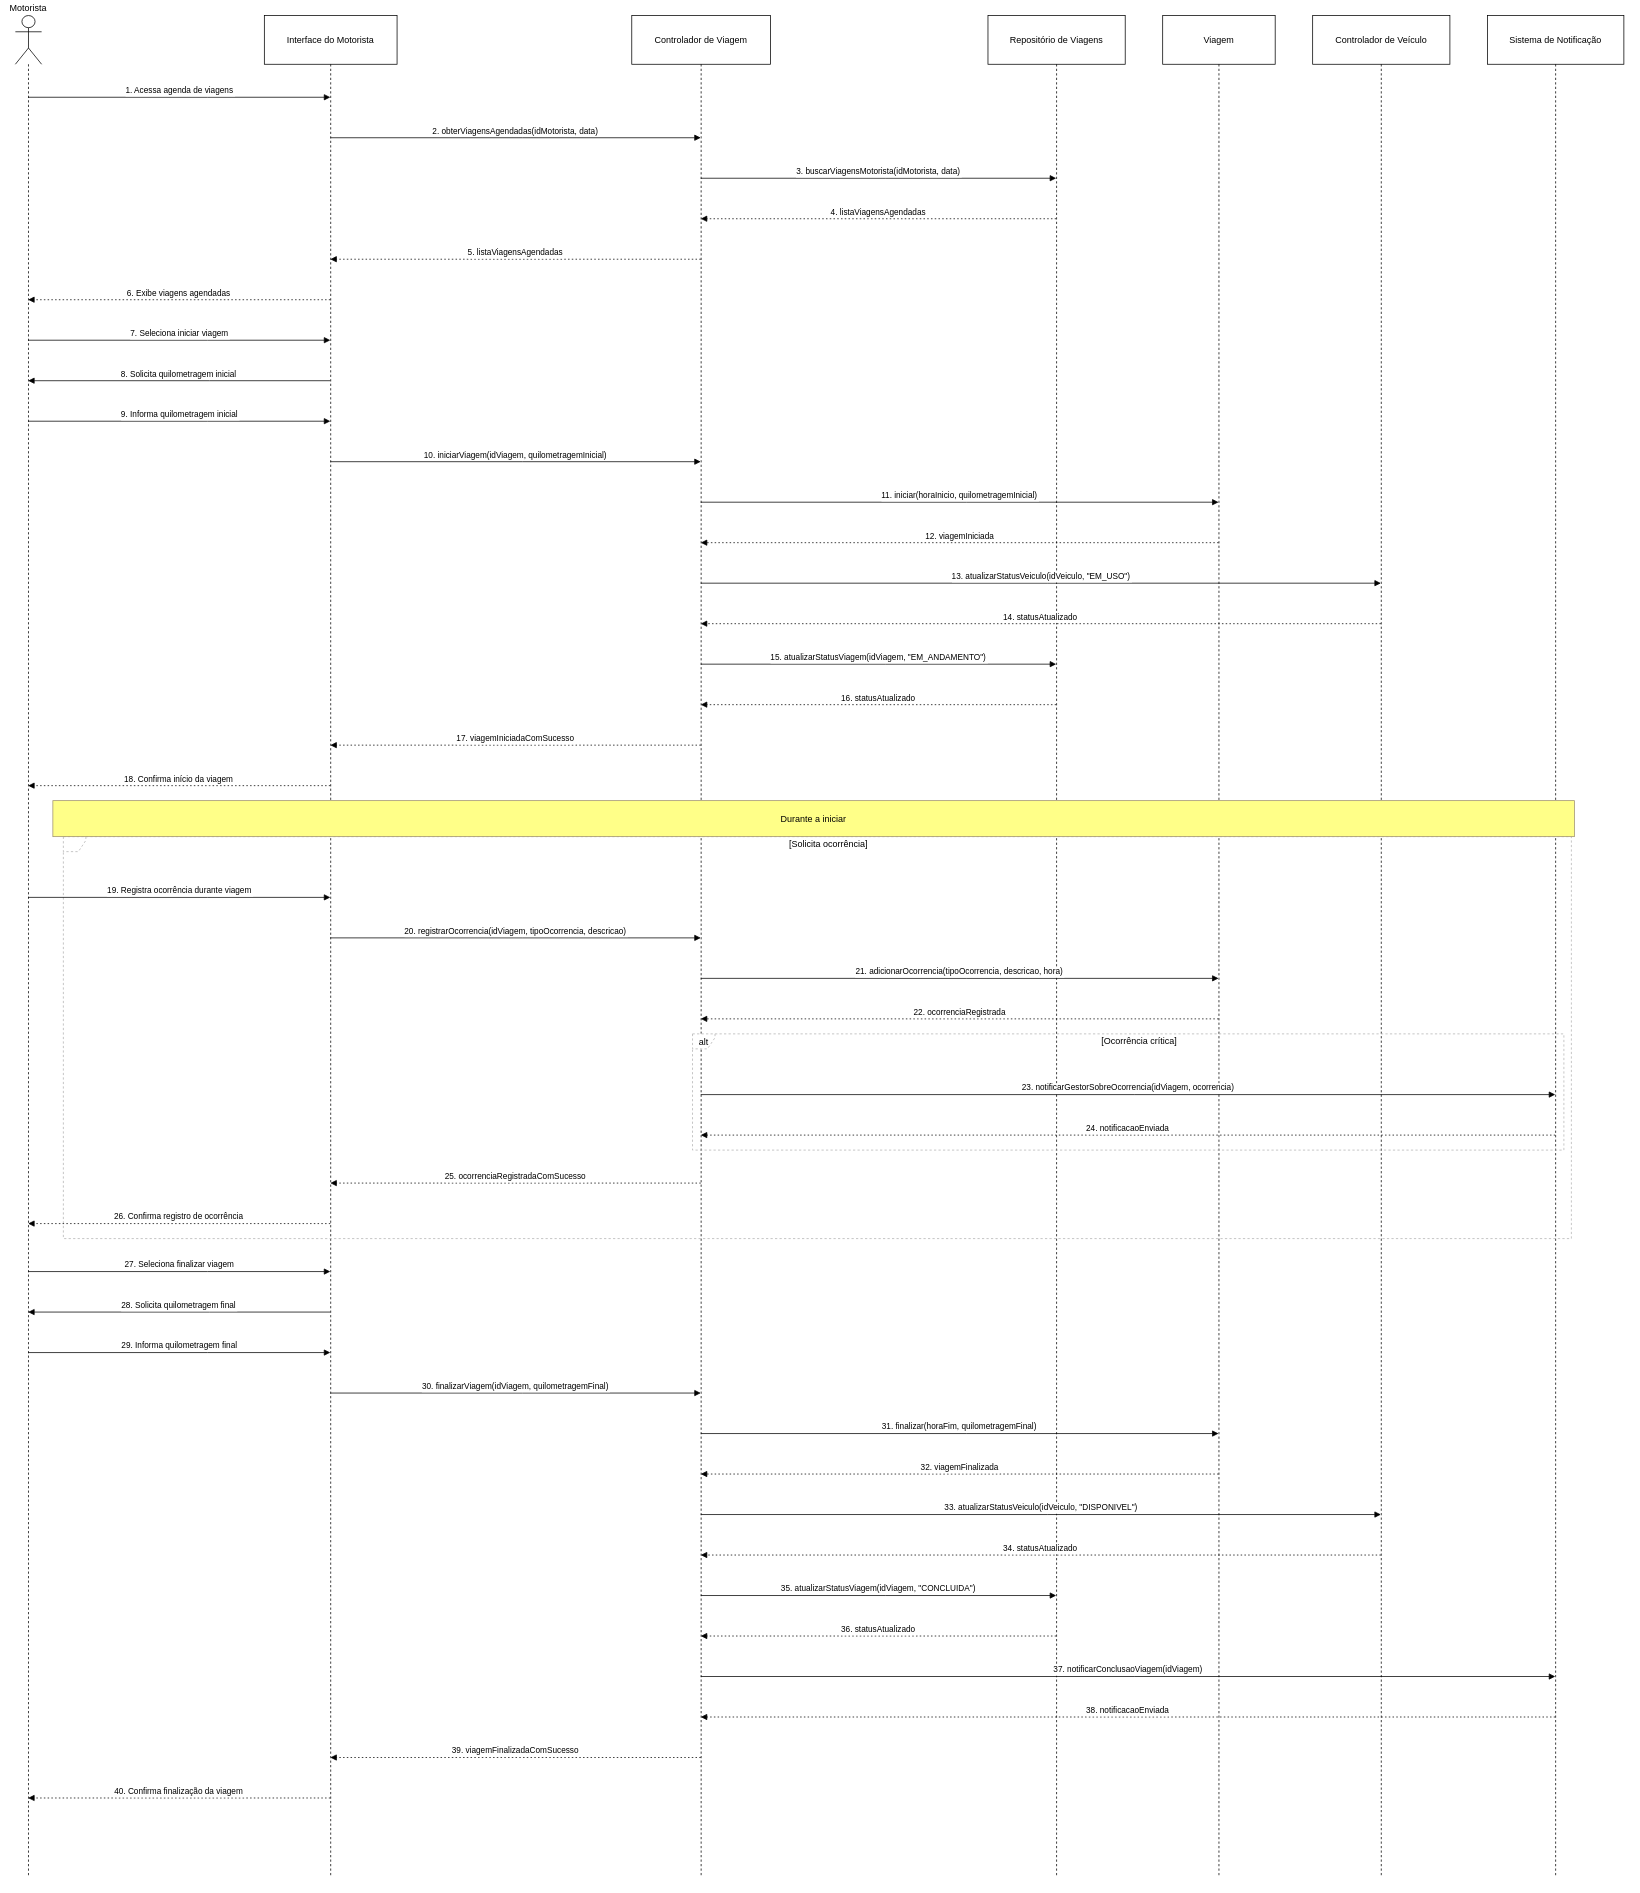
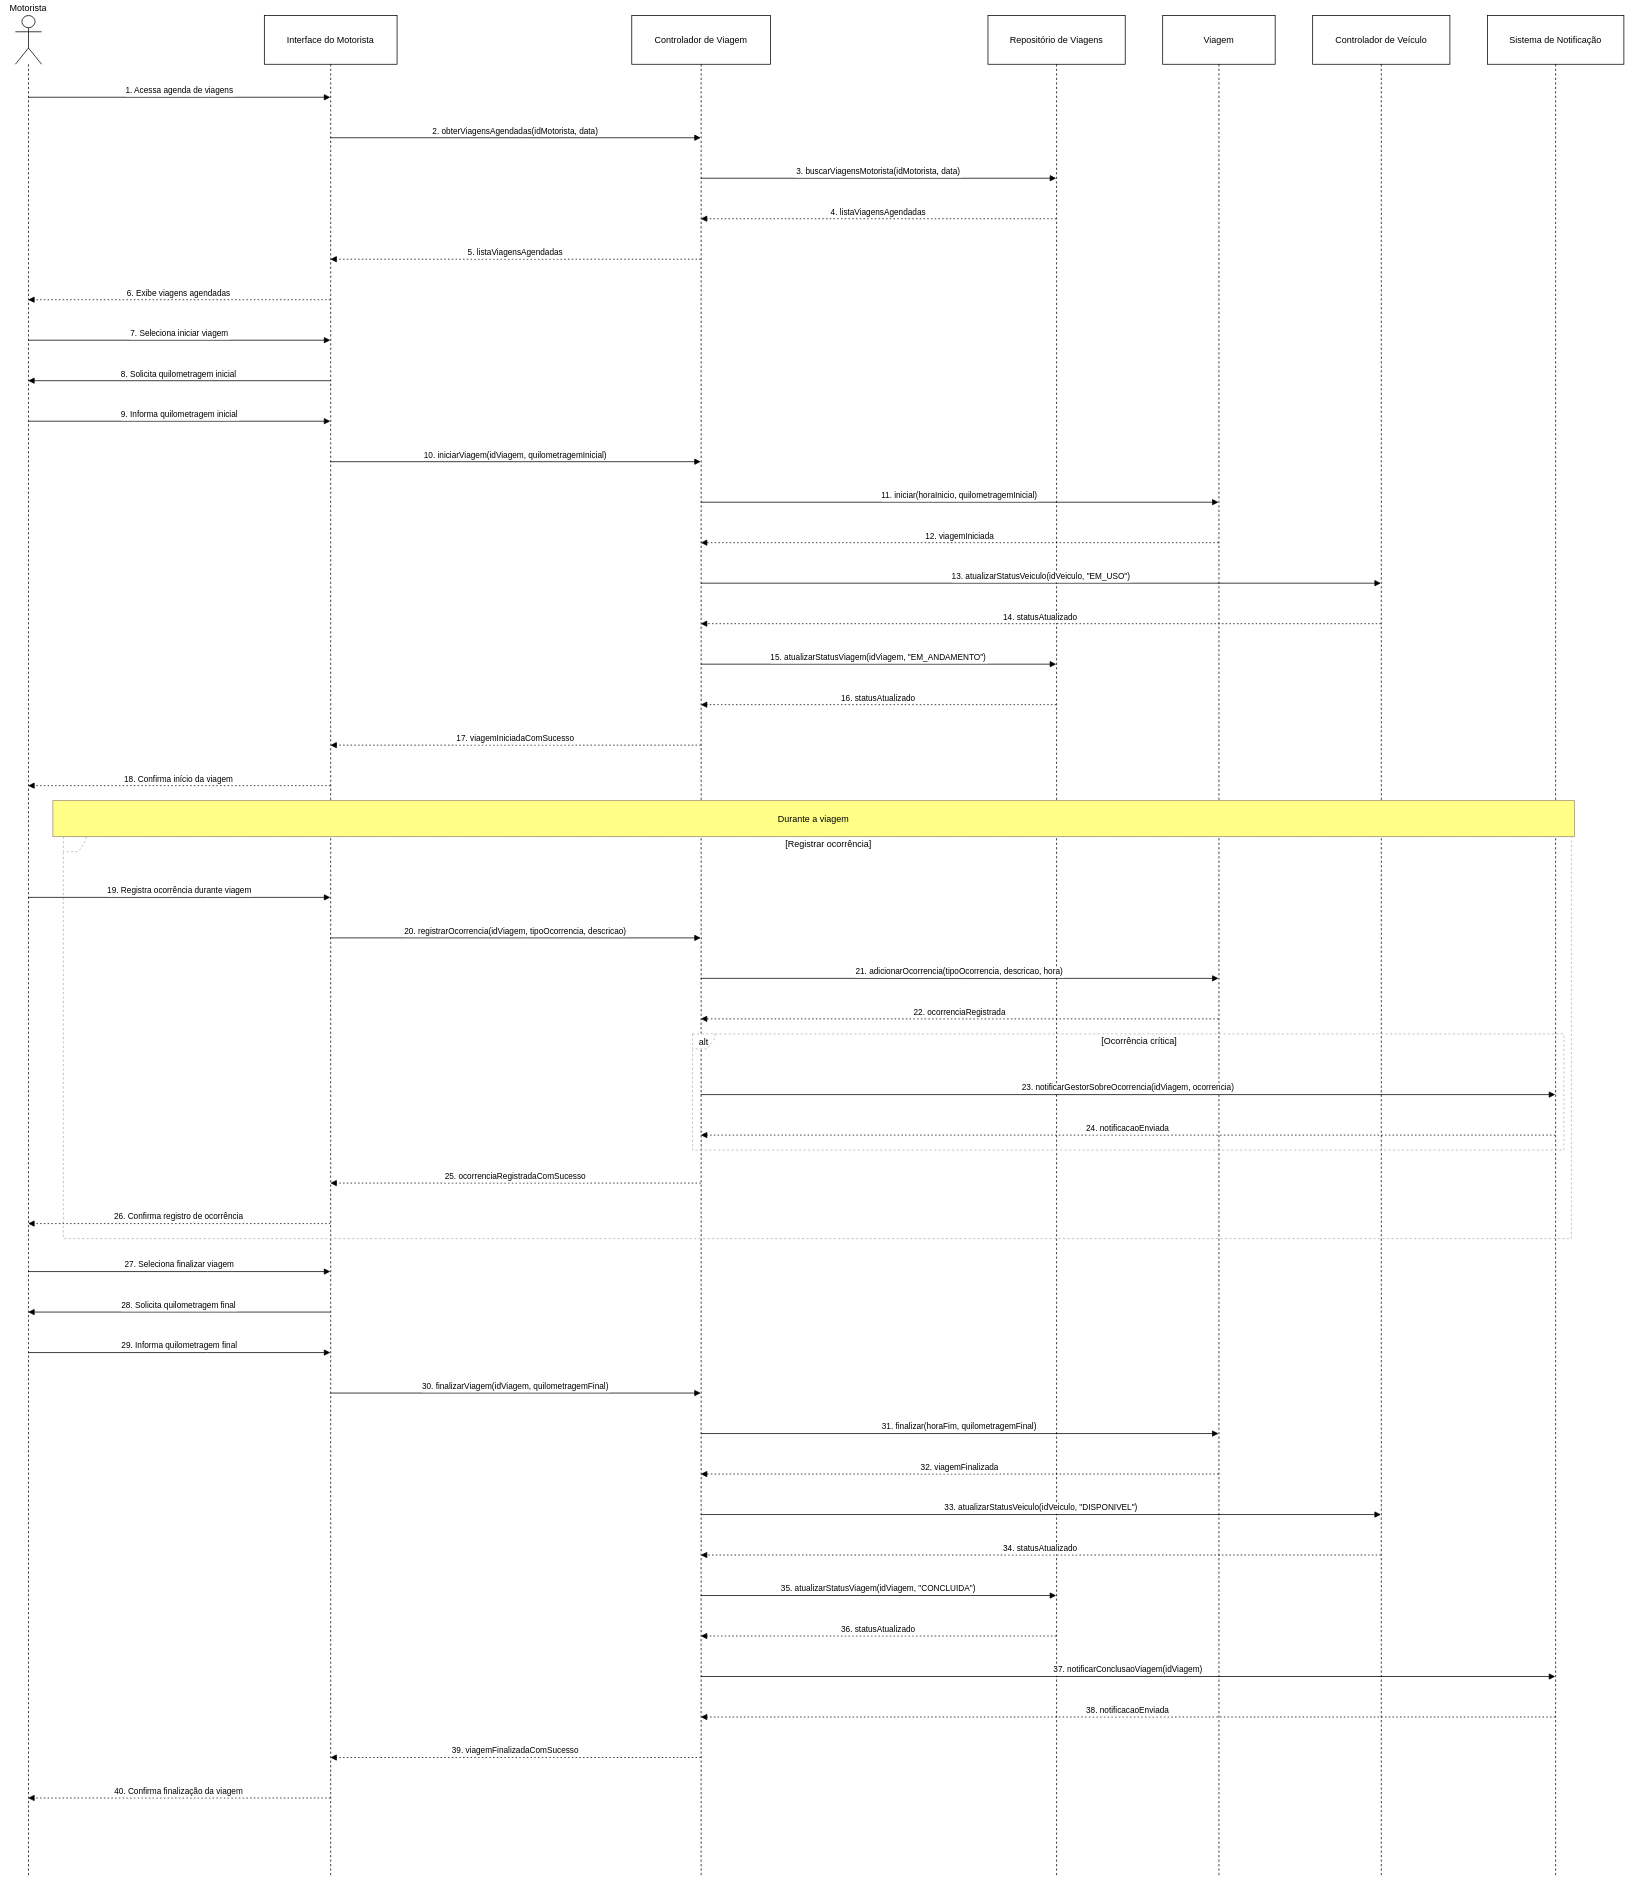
- <mxCell id="53" value="Durante a iniciar" style="fillColor=#ffff88;strokeColor=#9E916F;" vertex="1" parent="1"><mxGeometry x="70" y="1067" width="2029" height="48" as="geometry" /></mxCell>
+ <mxCell id="53" value="Durante a viagem" style="fillColor=#ffff88;strokeColor=#9E916F;" vertex="1" parent="1"><mxGeometry x="70" y="1067" width="2029" height="48" as="geometry" /></mxCell>
- <mxCell id="12" value="[Solicita ocorrência]" style="text;strokeColor=none;fillColor=none;align=center;verticalAlign=middle;whiteSpace=wrap;" vertex="1" parent="11"><mxGeometry x="30" width="1981" height="20" as="geometry" /></mxCell>
+ <mxCell id="12" value="[Registrar ocorrência]" style="text;strokeColor=none;fillColor=none;align=center;verticalAlign=middle;whiteSpace=wrap;" vertex="1" parent="11"><mxGeometry x="30" width="1981" height="20" as="geometry" /></mxCell>
